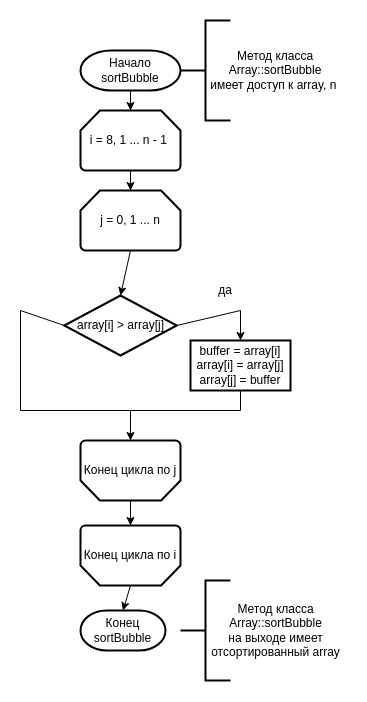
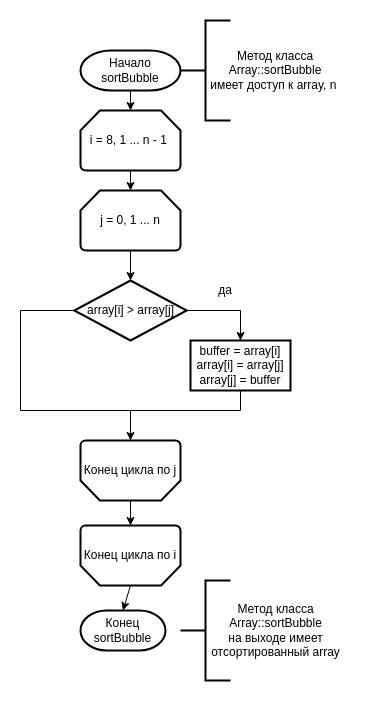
- <mxCell id="8" value="array[i] &amp;gt; array[j]" style="strokeWidth=2;html=1;shape=mxgraph.flowchart.decision;whiteSpace=wrap;fillColor=none;" vertex="1" parent="1"><mxGeometry x="63.75" y="295" width="112.5" height="60" as="geometry" /></mxCell>
+ <mxCell id="8" value="array[i] &amp;gt; array[j]" style="strokeWidth=2;html=1;shape=mxgraph.flowchart.decision;whiteSpace=wrap;fillColor=none;" vertex="1" parent="1"><mxGeometry x="73.75" y="280" width="112.5" height="60" as="geometry" /></mxCell>
